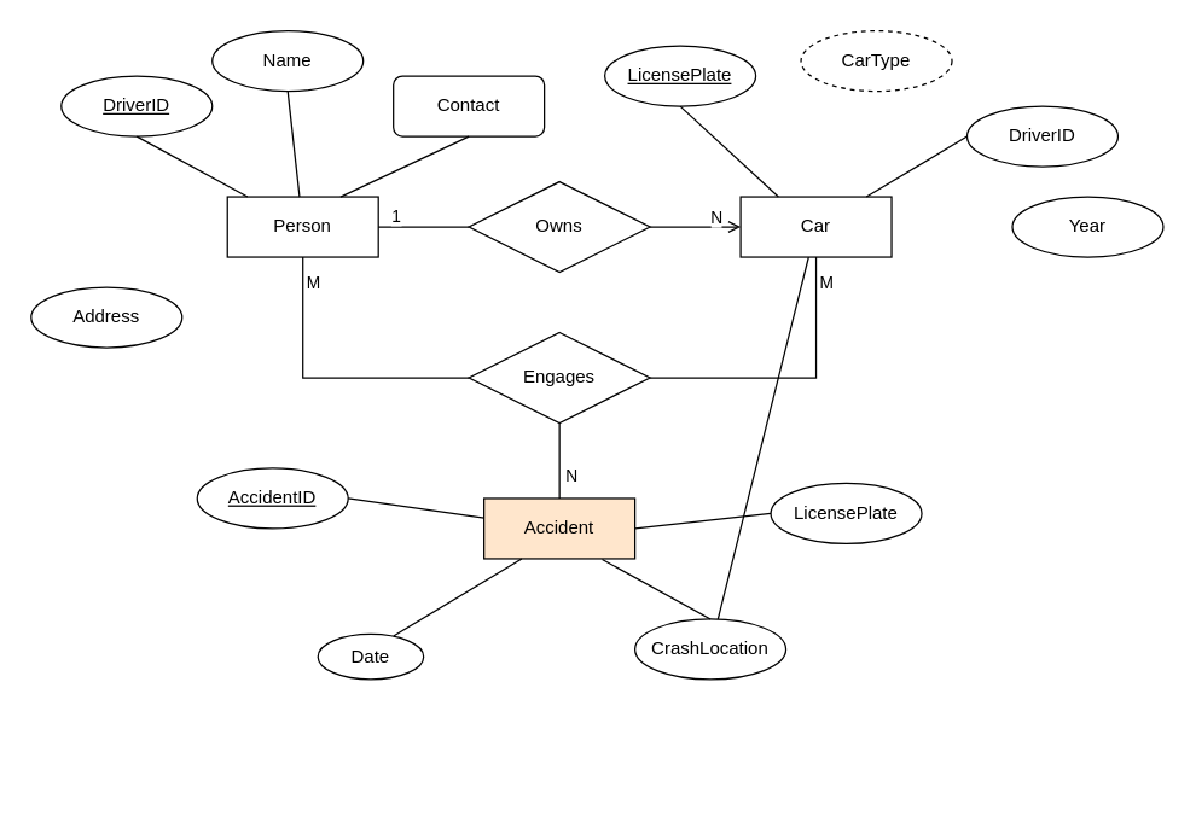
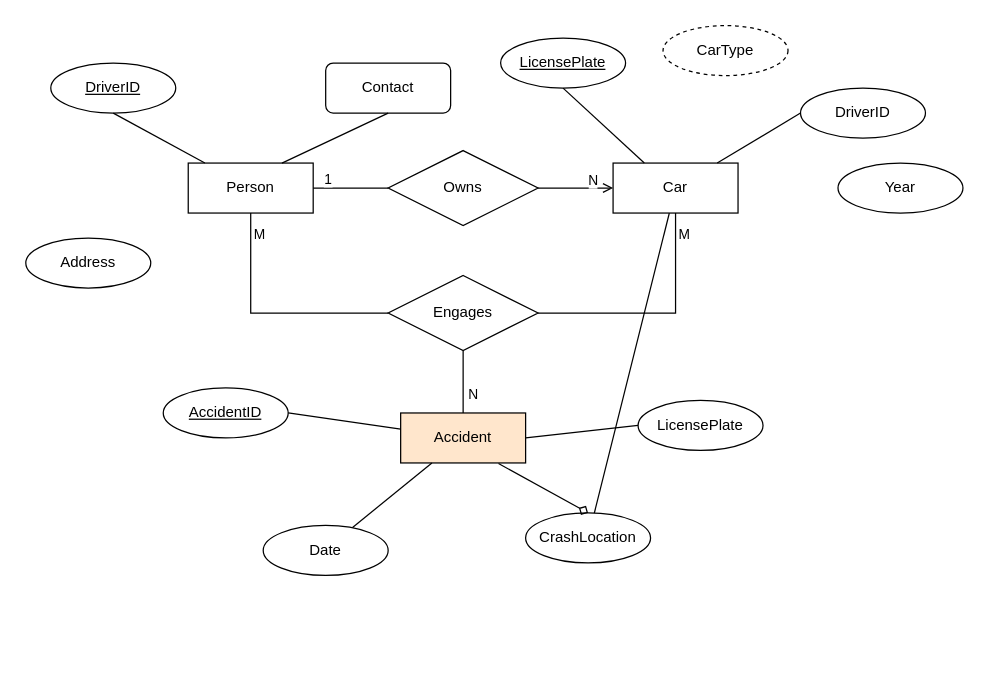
- <mxCell id="14" value="Name" style="ellipse;whiteSpace=wrap;html=1;align=center;" vertex="1" parent="3"><mxGeometry x="120" width="100" height="40" as="geometry" /></mxCell>
- <mxCell id="15" style="rounded=0;orthogonalLoop=1;jettySize=auto;html=1;entryX=0.5;entryY=1;entryDx=0;entryDy=0;startArrow=none;startFill=0;endArrow=none;endFill=0;" edge="1" parent="3" source="5" target="14"><mxGeometry relative="1" as="geometry" /></mxCell>
- <mxCell id="35" style="rounded=0;orthogonalLoop=1;jettySize=auto;html=1;exitX=0.783;exitY=1.011;exitDx=0;exitDy=0;entryX=0.5;entryY=0;entryDx=0;entryDy=0;startArrow=none;startFill=0;endArrow=none;endFill=0;exitPerimeter=0;" edge="1" parent="3" source="6" target="34"><mxGeometry relative="1" as="geometry" /></mxCell>
+ <mxCell id="35" style="rounded=0;orthogonalLoop=1;jettySize=auto;html=1;exitX=0.783;exitY=1.011;exitDx=0;exitDy=0;entryX=0.5;entryY=0;entryDx=0;entryDy=0;startArrow=none;startFill=0;endArrow=diamond;endFill=0;exitPerimeter=0;" edge="1" parent="3" source="6" target="34"><mxGeometry relative="1" as="geometry" /></mxCell>
- <mxCell id="32" value="Date" style="ellipse;whiteSpace=wrap;html=1;align=center;" vertex="1" parent="3"><mxGeometry x="190" y="400.0" width="70" height="30" as="geometry" /></mxCell>
+ <mxCell id="32" value="Date" style="ellipse;whiteSpace=wrap;html=1;align=center;" vertex="1" parent="3"><mxGeometry x="190" y="400.0" width="100" height="40" as="geometry" /></mxCell>
